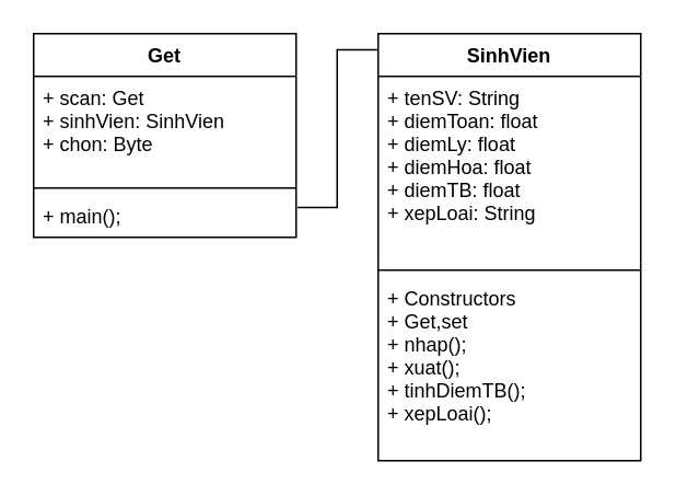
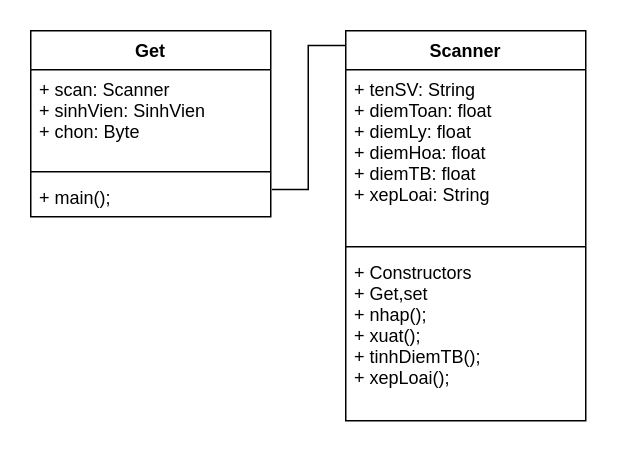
- <mxCell id="3" value="SinhVien" style="swimlane;fontStyle=1;align=center;verticalAlign=top;childLayout=stackLayout;horizontal=1;startSize=26;horizontalStack=0;resizeParent=1;resizeParentMax=0;resizeLast=0;collapsible=1;marginBottom=0;" vertex="1" parent="1"><mxGeometry x="230" y="20" width="160" height="260" as="geometry" /></mxCell>
+ <mxCell id="3" value="Scanner" style="swimlane;fontStyle=1;align=center;verticalAlign=top;childLayout=stackLayout;horizontal=1;startSize=26;horizontalStack=0;resizeParent=1;resizeParentMax=0;resizeLast=0;collapsible=1;marginBottom=0;" vertex="1" parent="1"><mxGeometry x="230" y="20" width="160" height="260" as="geometry" /></mxCell>
- <mxCell id="8" value="+ scan: Get&#10;+ sinhVien: SinhVien&#10;+ chon: Byte" style="text;strokeColor=none;fillColor=none;align=left;verticalAlign=top;spacingLeft=4;spacingRight=4;overflow=hidden;rotatable=0;points=[[0,0.5],[1,0.5]];portConstraint=eastwest;" vertex="1" parent="7"><mxGeometry y="26" width="160" height="64" as="geometry" /></mxCell>
+ <mxCell id="8" value="+ scan: Scanner&#10;+ sinhVien: SinhVien&#10;+ chon: Byte" style="text;strokeColor=none;fillColor=none;align=left;verticalAlign=top;spacingLeft=4;spacingRight=4;overflow=hidden;rotatable=0;points=[[0,0.5],[1,0.5]];portConstraint=eastwest;" vertex="1" parent="7"><mxGeometry y="26" width="160" height="64" as="geometry" /></mxCell>
